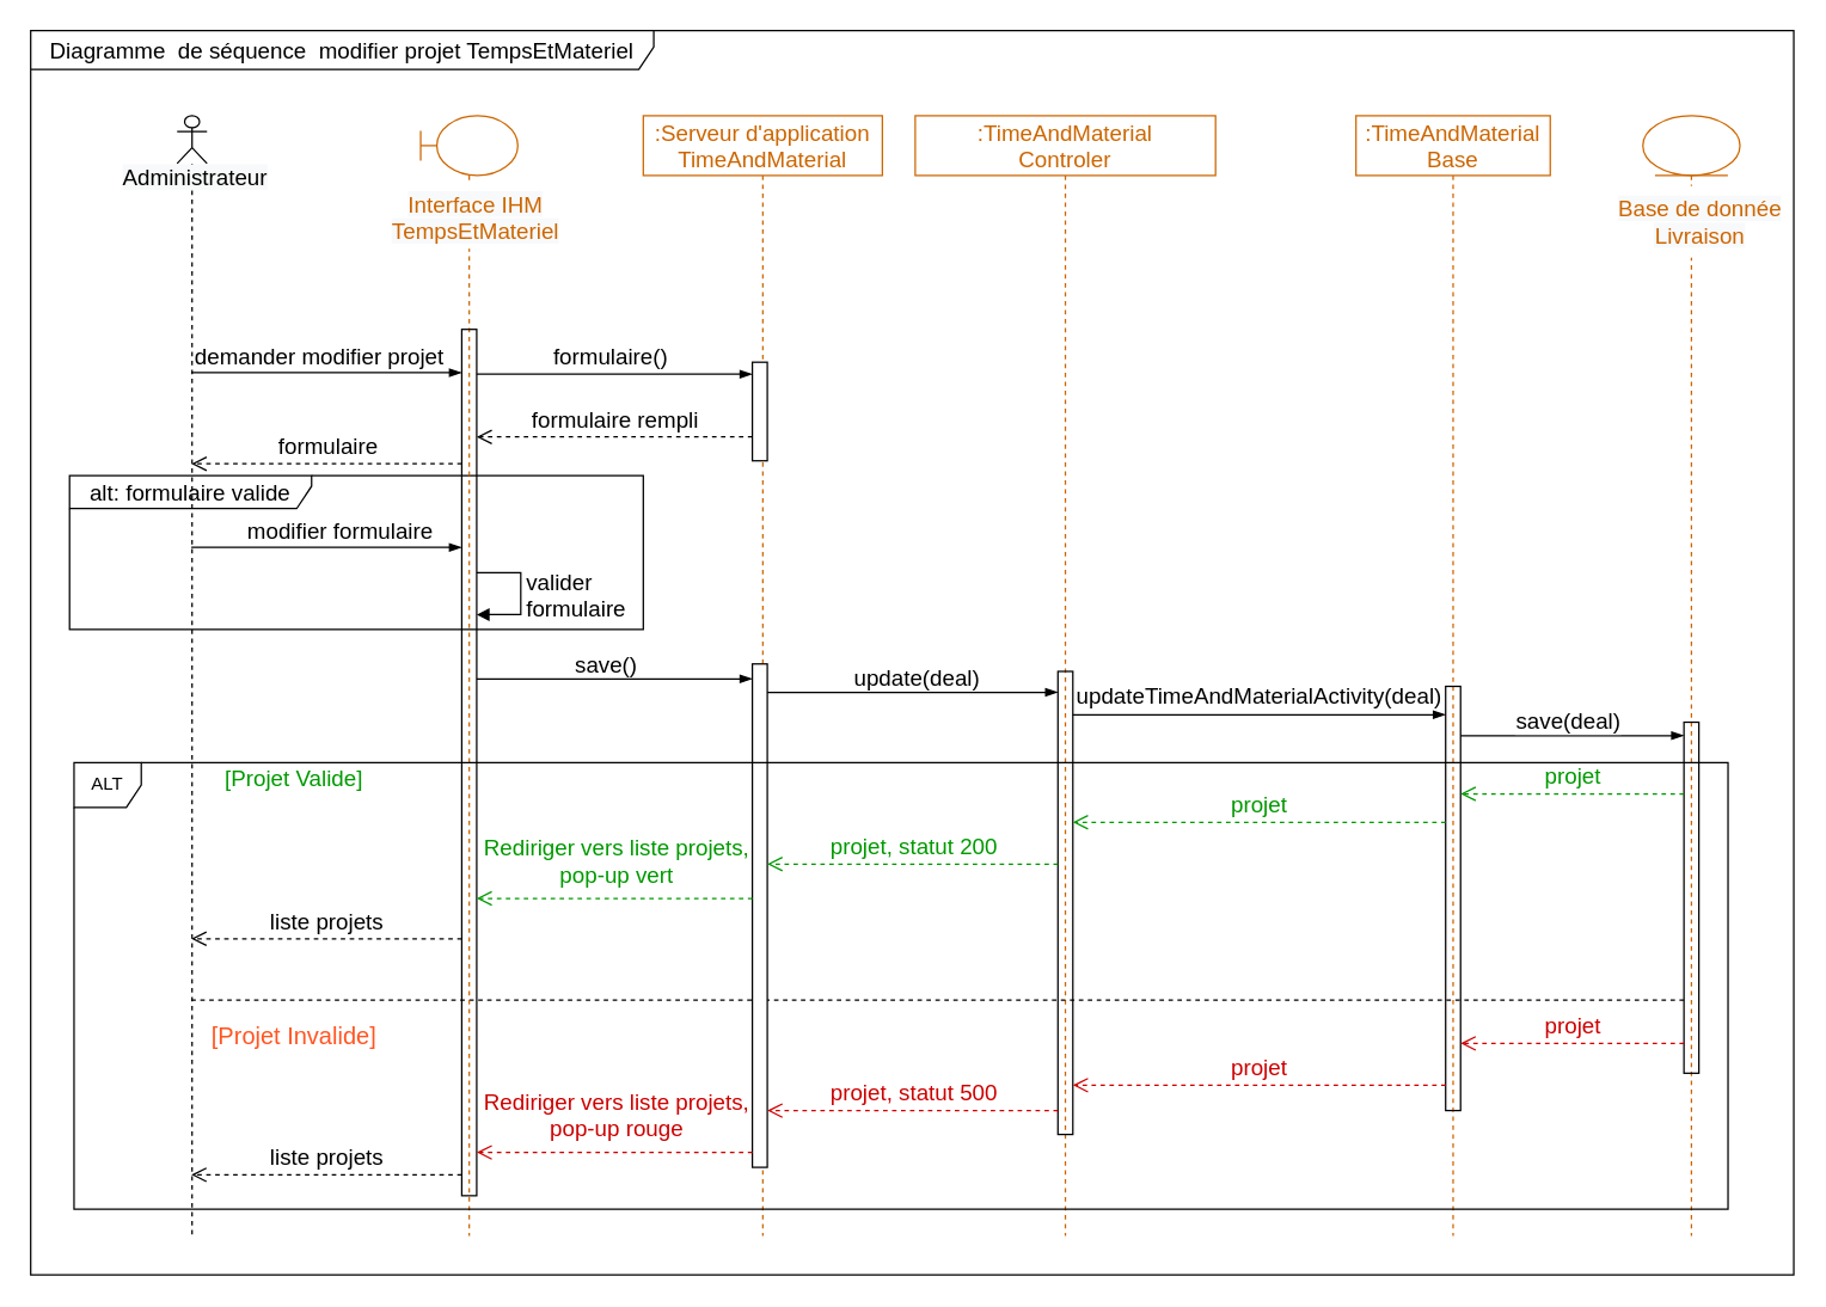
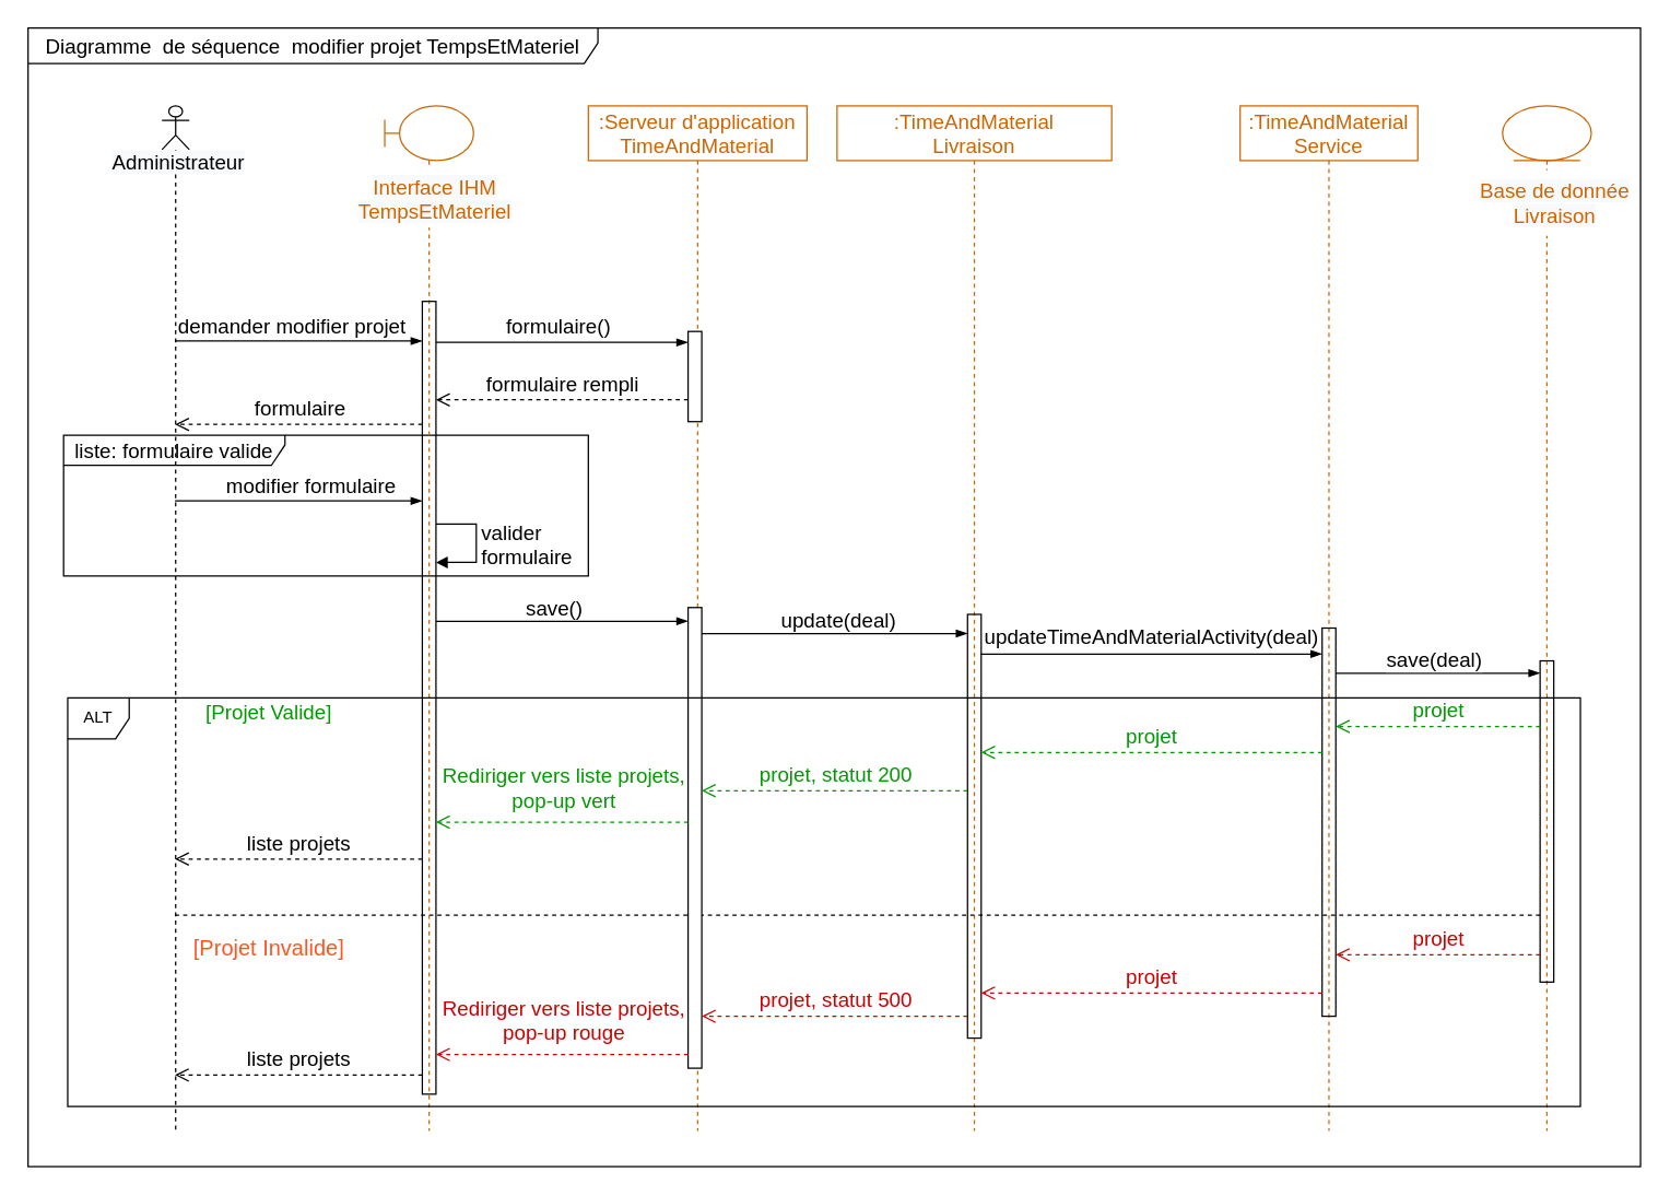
- <mxCell id="4" value=":TimeAndMaterial&lt;br&gt;Controler" style="shape=umlLifeline;perimeter=lifelinePerimeter;whiteSpace=wrap;html=1;container=1;collapsible=0;recursiveResize=0;outlineConnect=0;rounded=0;shadow=0;glass=0;sketch=0;fillColor=none;fontSize=15;fontColor=#CC6600;strokeColor=#CC6600;" vertex="1" parent="1"><mxGeometry x="612" y="77" width="201" height="750" as="geometry" /></mxCell>
+ <mxCell id="4" value=":TimeAndMaterial&lt;br&gt;Livraison" style="shape=umlLifeline;perimeter=lifelinePerimeter;whiteSpace=wrap;html=1;container=1;collapsible=0;recursiveResize=0;outlineConnect=0;rounded=0;shadow=0;glass=0;sketch=0;fillColor=none;fontSize=15;fontColor=#CC6600;strokeColor=#CC6600;" vertex="1" parent="1"><mxGeometry x="612" y="77" width="201" height="750" as="geometry" /></mxCell>
- <mxCell id="9" value=":TimeAndMaterial&lt;br&gt;Base" style="shape=umlLifeline;perimeter=lifelinePerimeter;whiteSpace=wrap;html=1;container=1;collapsible=0;recursiveResize=0;outlineConnect=0;rounded=0;shadow=0;glass=0;sketch=0;fillColor=none;fontSize=15;fontColor=#CC6600;strokeColor=#CC6600;" vertex="1" parent="1"><mxGeometry x="907" y="77" width="130" height="750" as="geometry" /></mxCell>
+ <mxCell id="9" value=":TimeAndMaterial&lt;br&gt;Service" style="shape=umlLifeline;perimeter=lifelinePerimeter;whiteSpace=wrap;html=1;container=1;collapsible=0;recursiveResize=0;outlineConnect=0;rounded=0;shadow=0;glass=0;sketch=0;fillColor=none;fontSize=15;fontColor=#CC6600;strokeColor=#CC6600;" vertex="1" parent="1"><mxGeometry x="907" y="77" width="130" height="750" as="geometry" /></mxCell>
- <mxCell id="3" value="&lt;font style=&quot;font-size: 15px;&quot;&gt;alt: formulaire valide&lt;/font&gt;" style="shape=umlFrame;whiteSpace=wrap;html=1;width=162;height=22;" vertex="1" parent="1"><mxGeometry x="46" y="318" width="384" height="103" as="geometry" /></mxCell>
+ <mxCell id="3" value="&lt;font style=&quot;font-size: 15px;&quot;&gt;liste: formulaire valide&lt;/font&gt;" style="shape=umlFrame;whiteSpace=wrap;html=1;width=162;height=22;" vertex="1" parent="1"><mxGeometry x="46" y="318" width="384" height="103" as="geometry" /></mxCell>
